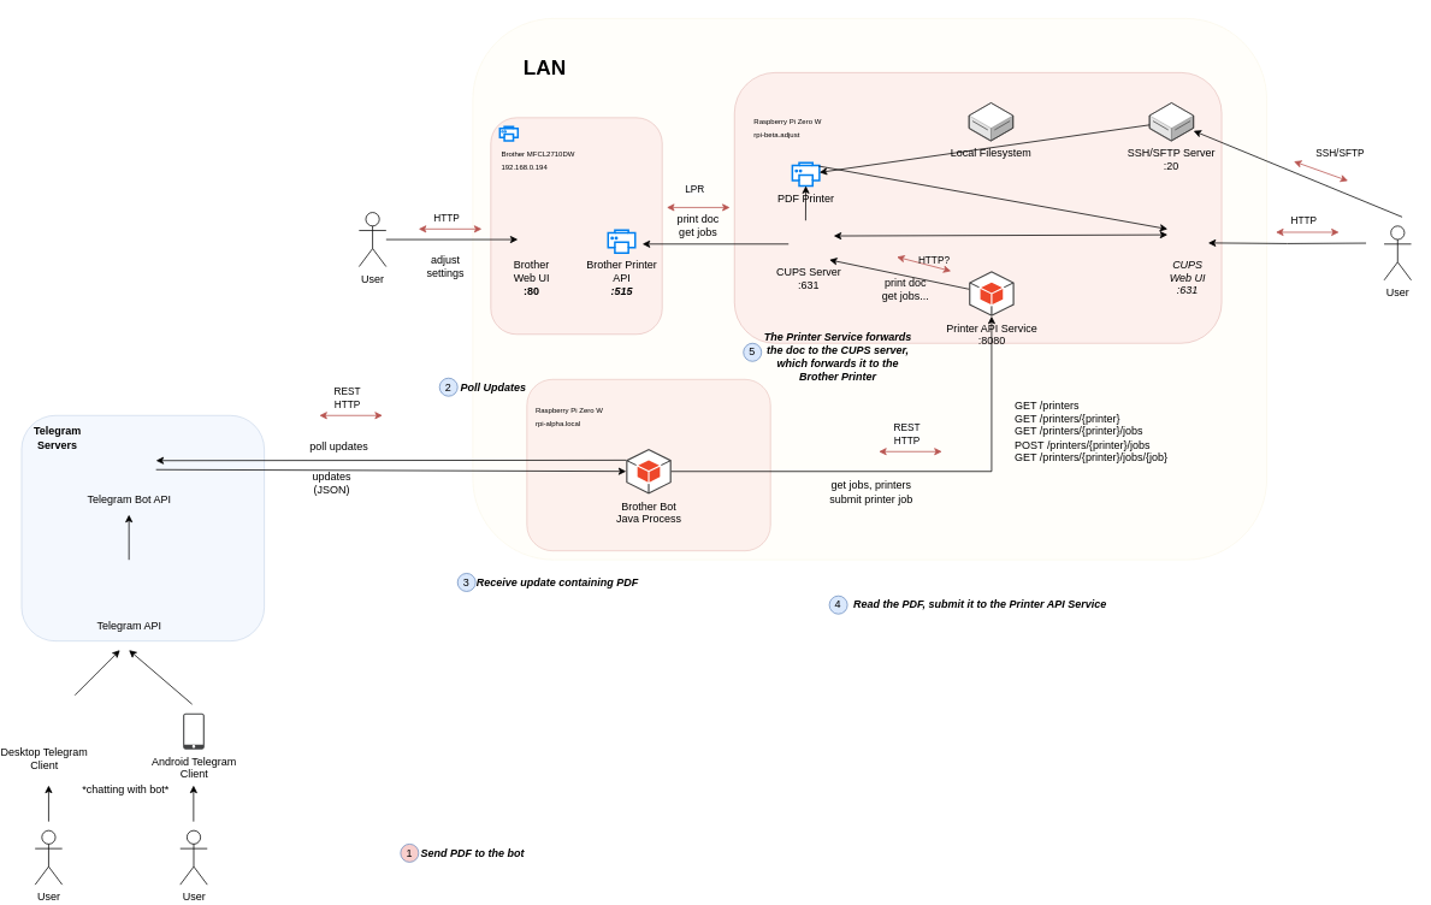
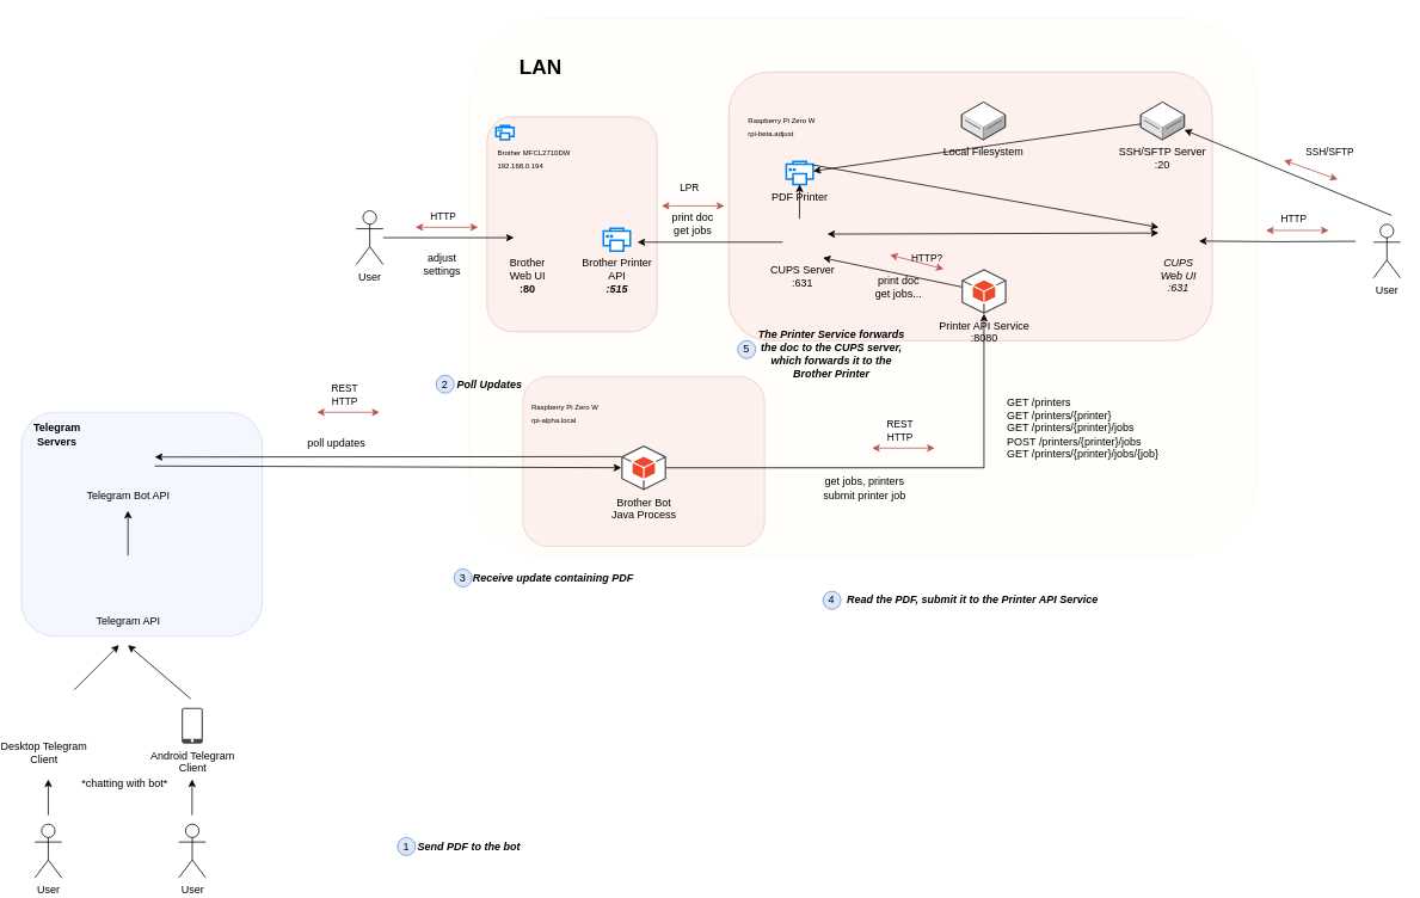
- <mxCell id="18" value="updates (JSON)" style="text;html=1;strokeColor=none;fillColor=none;align=center;verticalAlign=middle;whiteSpace=wrap;rounded=0;" vertex="1" parent="1"><mxGeometry x="334" y="520" width="60" height="30" as="geometry" /></mxCell>
- <mxCell id="67" value="1" style="ellipse;whiteSpace=wrap;html=1;aspect=fixed;fillColor=#f8cecc;strokeColor=#6c8ebf;" vertex="1" parent="1"><mxGeometry x="440" y="935" width="20" height="20" as="geometry" /></mxCell>
+ <mxCell id="67" value="1" style="ellipse;whiteSpace=wrap;html=1;aspect=fixed;fillColor=#dae8fc;strokeColor=#6c8ebf;" vertex="1" parent="1"><mxGeometry x="440" y="935" width="20" height="20" as="geometry" /></mxCell>
